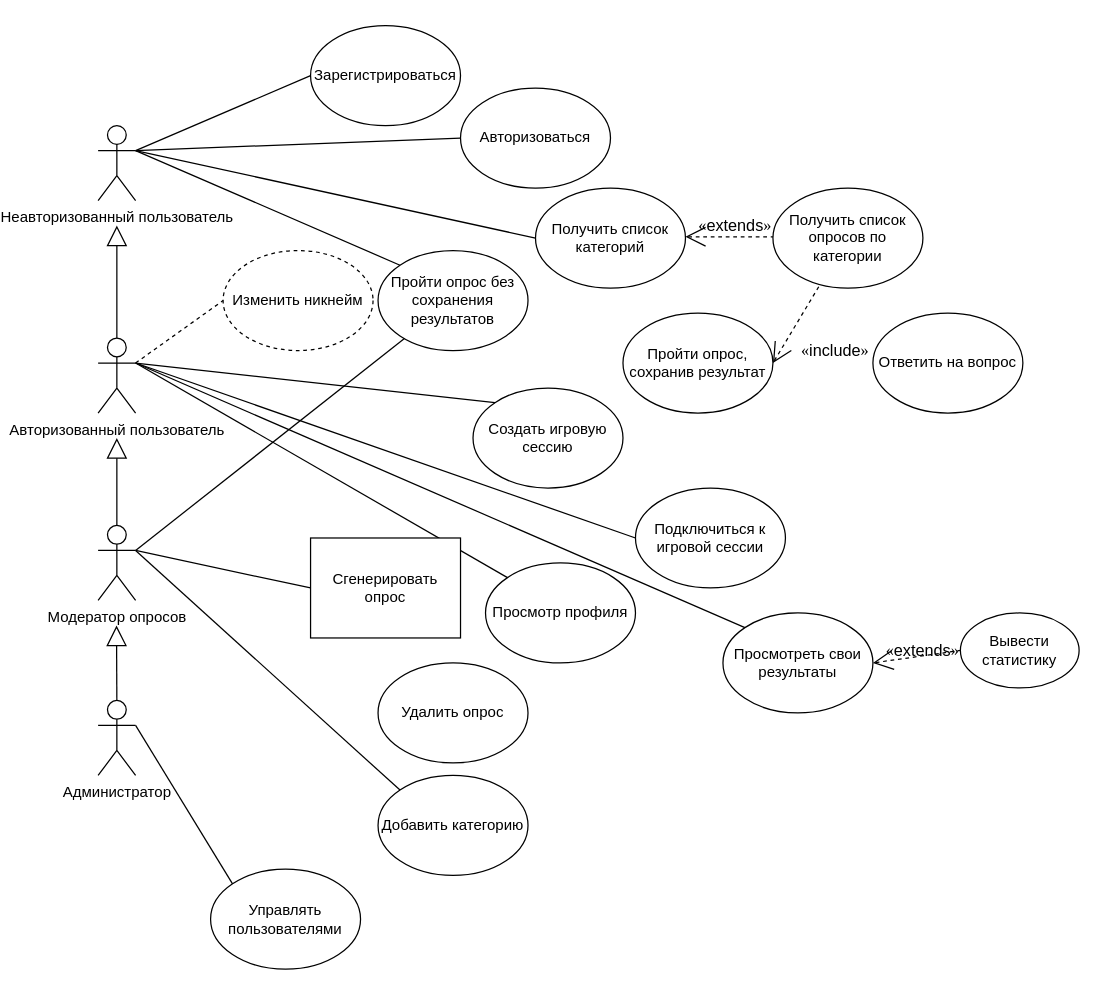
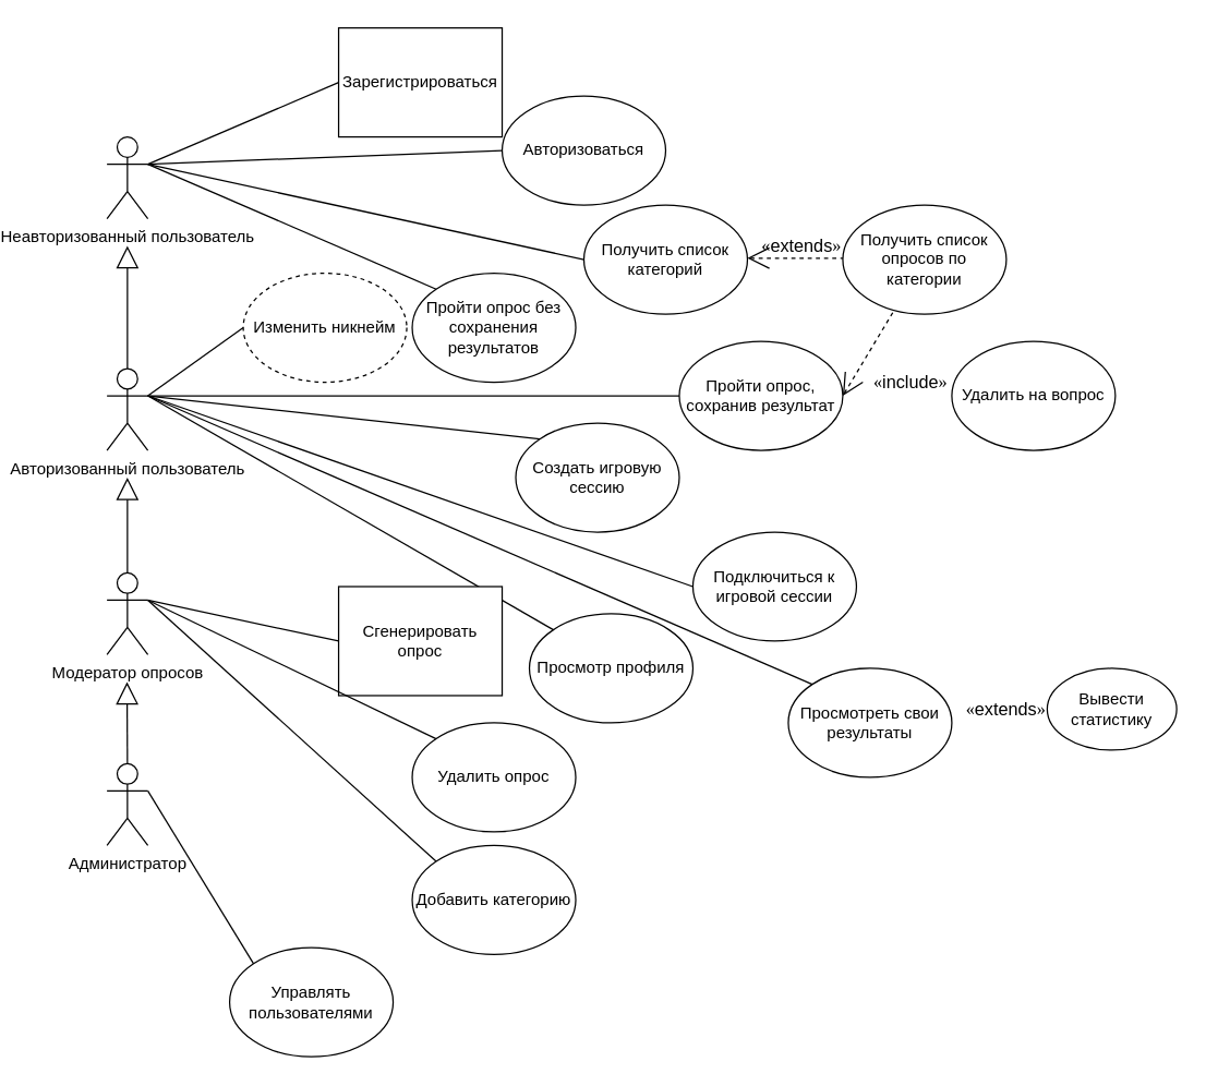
- <mxCell id="3" value="Зарегистрироваться" style="ellipse;whiteSpace=wrap;html=1;" parent="1" vertex="1"><mxGeometry x="190" y="20" width="120" height="80" as="geometry" /></mxCell>
+ <mxCell id="3" value="Зарегистрироваться" style="whiteSpace=wrap;html=1;rounded=0;" parent="1" vertex="1"><mxGeometry x="190" y="20" width="120" height="80" as="geometry" /></mxCell>
- <mxCell id="45" value="" style="endArrow=none;html=1;exitX=1;exitY=0.333;exitDx=0;exitDy=0;exitPerimeter=0;entryX=0;entryY=0.5;entryDx=0;entryDy=0;dashed=1;" parent="1" source="9" target="44" edge="1"><mxGeometry width="50" height="50" relative="1" as="geometry"><mxPoint x="100" y="300" as="sourcePoint" /><mxPoint x="150" y="250" as="targetPoint" /></mxGeometry></mxCell>
+ <mxCell id="45" value="" style="endArrow=none;html=1;exitX=1;exitY=0.333;exitDx=0;exitDy=0;exitPerimeter=0;entryX=0;entryY=0.5;entryDx=0;entryDy=0;" parent="1" source="9" target="44" edge="1"><mxGeometry width="50" height="50" relative="1" as="geometry"><mxPoint x="100" y="300" as="sourcePoint" /><mxPoint x="150" y="250" as="targetPoint" /></mxGeometry></mxCell>
+ <mxCell id="11" value="" style="endArrow=none;html=1;strokeWidth=1;exitX=1;exitY=0.333;exitDx=0;exitDy=0;exitPerimeter=0;entryX=0;entryY=0.5;entryDx=0;entryDy=0;" parent="1" source="9" target="12" edge="1"><mxGeometry width="50" height="50" relative="1" as="geometry"><mxPoint x="90" y="320" as="sourcePoint" /><mxPoint x="250" y="300" as="targetPoint" /></mxGeometry></mxCell>
- <mxCell id="36" value="Ответить на вопрос" style="ellipse;whiteSpace=wrap;html=1;" parent="1" vertex="1"><mxGeometry x="640" y="250" width="120" height="80" as="geometry" /></mxCell>
+ <mxCell id="36" value="Удалить на вопрос" style="ellipse;whiteSpace=wrap;html=1;" parent="1" vertex="1"><mxGeometry x="640" y="250" width="120" height="80" as="geometry" /></mxCell>
- <mxCell id="32" value="" style="endArrow=none;html=1;exitX=1;exitY=0.333;exitDx=0;exitDy=0;exitPerimeter=0;" parent="1" source="22" target="5" edge="1"><mxGeometry width="50" height="50" relative="1" as="geometry"><mxPoint x="60" y="450" as="sourcePoint" /><mxPoint x="237.574" y="535.716" as="targetPoint" /></mxGeometry></mxCell>
+ <mxCell id="32" value="" style="endArrow=none;html=1;exitX=1;exitY=0.333;exitDx=0;exitDy=0;exitPerimeter=0;entryX=0;entryY=0;entryDx=0;entryDy=0;" parent="1" source="22" target="29" edge="1"><mxGeometry width="50" height="50" relative="1" as="geometry"><mxPoint x="60" y="450" as="sourcePoint" /><mxPoint x="237.574" y="535.716" as="targetPoint" /></mxGeometry></mxCell>
- <mxCell id="20" value="" style="endArrow=none;dashed=1;html=1;exitX=1;exitY=0.5;exitDx=0;exitDy=0;entryX=0;entryY=0.5;entryDx=0;entryDy=0;startArrow=open;startFill=0;startSize=14;" parent="1" source="17" target="19" edge="1"><mxGeometry width="50" height="50" relative="1" as="geometry"><mxPoint x="560" y="590" as="sourcePoint" /><mxPoint x="610" y="540" as="targetPoint" /></mxGeometry></mxCell>
